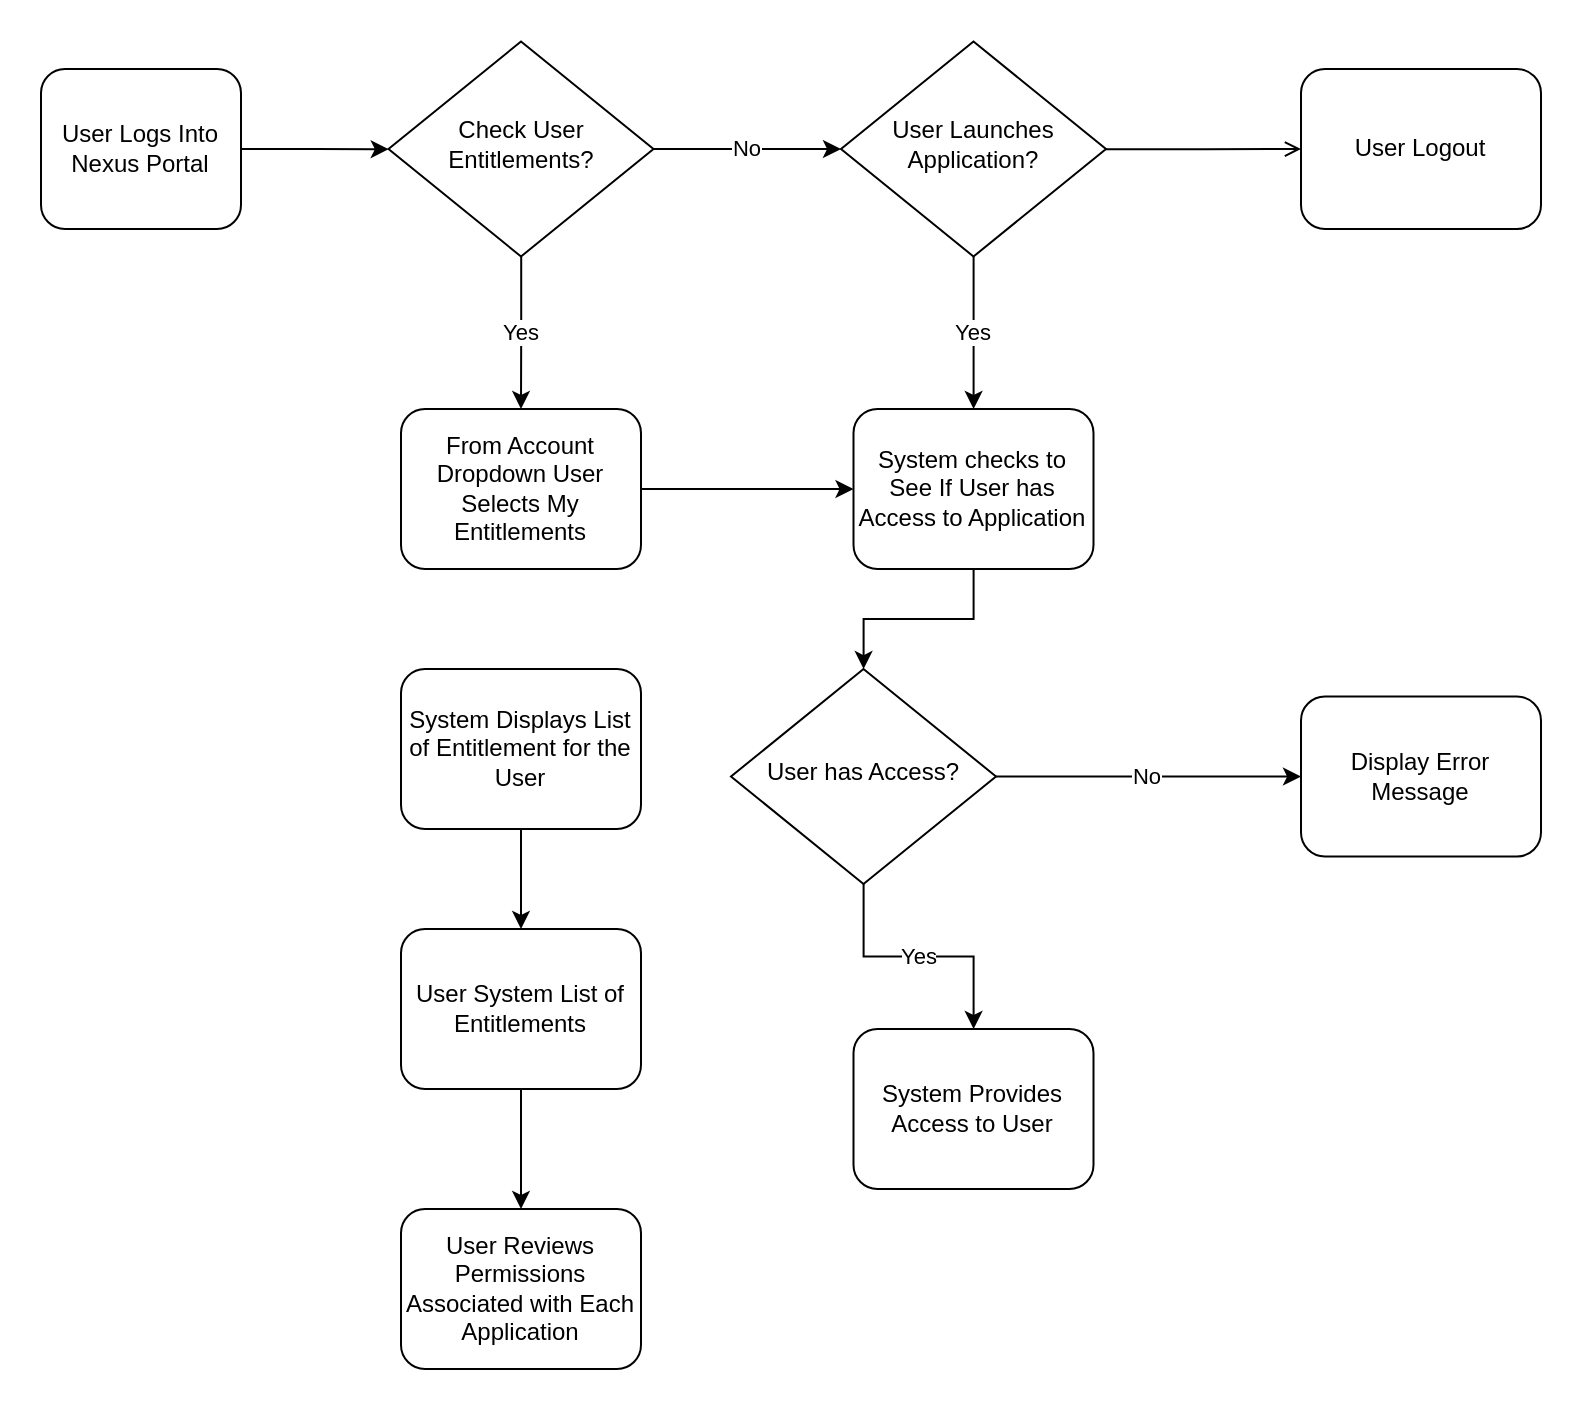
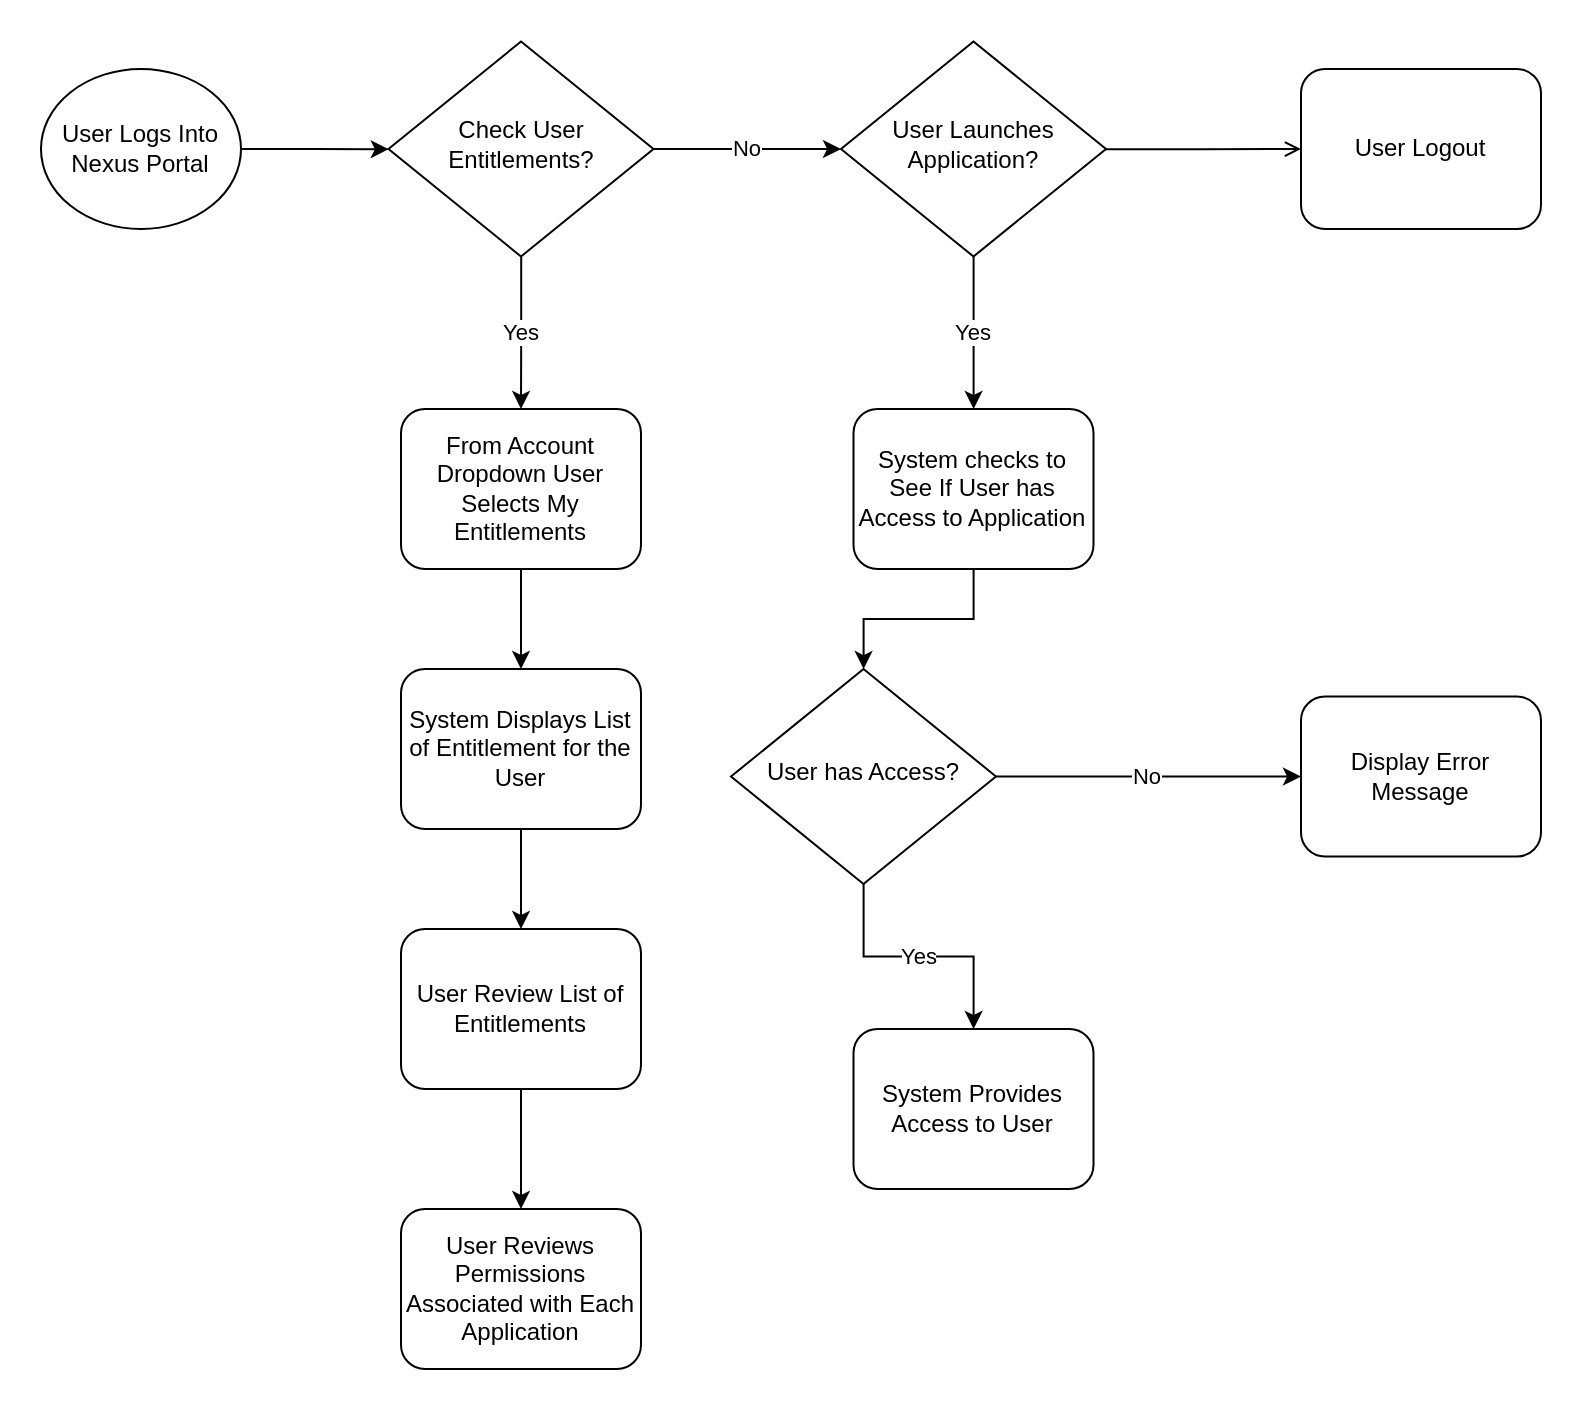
- <mxCell id="3" value="User Logs Into Nexus Portal" style="rounded=1;whiteSpace=wrap;html=1;fontSize=12;glass=0;strokeWidth=1;shadow=0;" parent="1" vertex="1"><mxGeometry x="20" y="34" width="100" height="80" as="geometry" /></mxCell>
+ <mxCell id="3" value="User Logs Into Nexus Portal" style="ellipse;whiteSpace=wrap;html=1;fontSize=12;glass=0;strokeWidth=1;shadow=0;" parent="1" vertex="1"><mxGeometry x="20" y="34" width="100" height="80" as="geometry" /></mxCell>
- <mxCell id="7" value="" style="edgeStyle=orthogonalEdgeStyle;rounded=0;orthogonalLoop=1;jettySize=auto;html=1;" edge="1" parent="1" source="8" target="18"><mxGeometry relative="1" as="geometry" /></mxCell>
+ <mxCell id="7" value="" style="edgeStyle=orthogonalEdgeStyle;rounded=0;orthogonalLoop=1;jettySize=auto;html=1;" edge="1" parent="1" source="8" target="10"><mxGeometry relative="1" as="geometry" /></mxCell>
- <mxCell id="12" value="User System List of Entitlements" style="rounded=1;whiteSpace=wrap;html=1;fontSize=12;glass=0;strokeWidth=1;shadow=0;" vertex="1" parent="1"><mxGeometry x="200" y="464" width="120" height="80" as="geometry" /></mxCell>
+ <mxCell id="12" value="User Review List of Entitlements" style="rounded=1;whiteSpace=wrap;html=1;fontSize=12;glass=0;strokeWidth=1;shadow=0;" vertex="1" parent="1"><mxGeometry x="200" y="464" width="120" height="80" as="geometry" /></mxCell>
